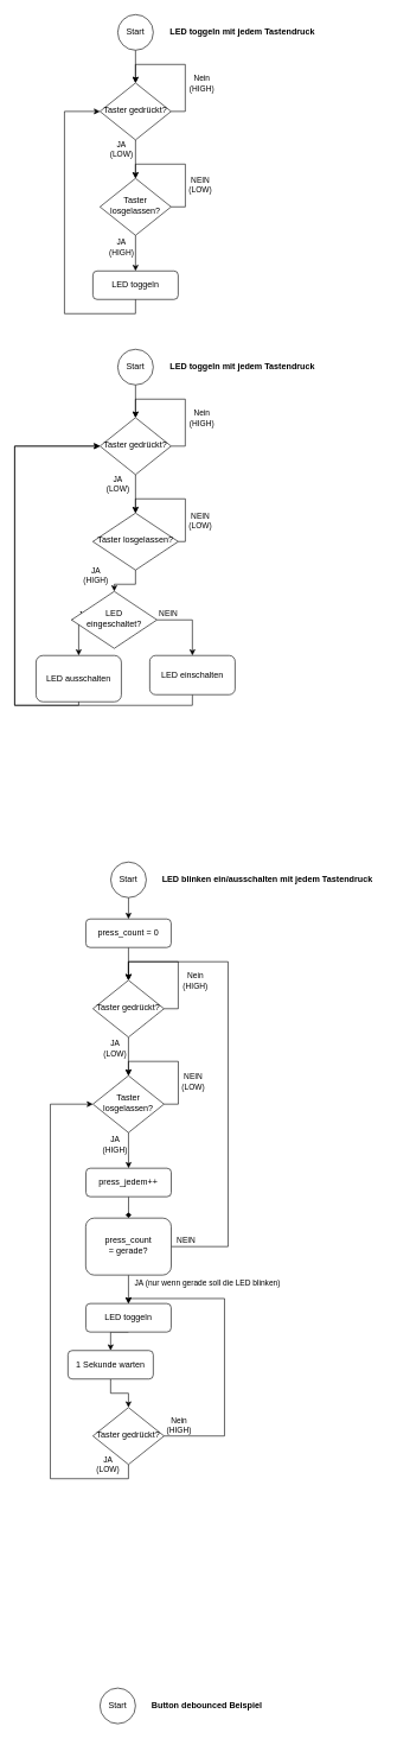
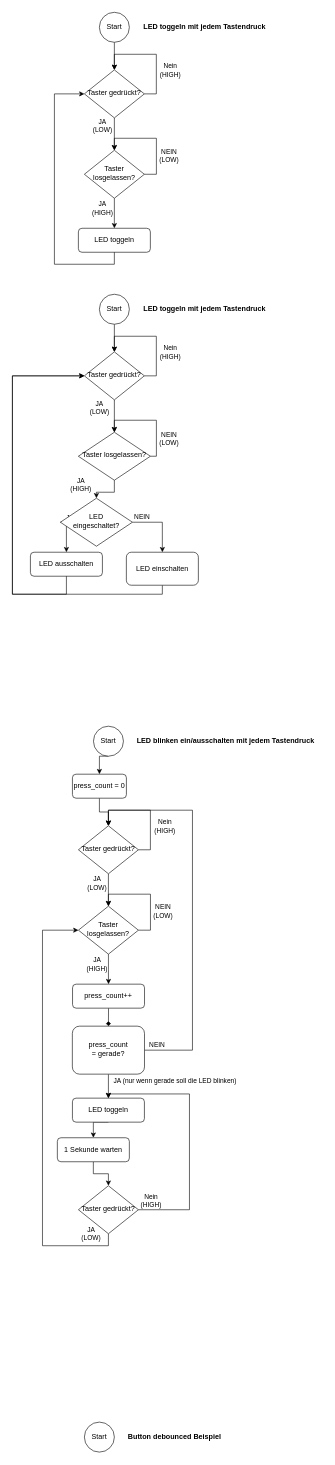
- <mxCell id="24" value="LED ausschalten" style="rounded=1;whiteSpace=wrap;html=1;fontSize=12;glass=0;strokeWidth=1;shadow=0;" vertex="1" parent="1"><mxGeometry x="50" y="920" width="120" height="65" as="geometry" /></mxCell>
+ <mxCell id="24" value="LED ausschalten" style="rounded=1;whiteSpace=wrap;html=1;fontSize=12;glass=0;strokeWidth=1;shadow=0;" vertex="1" parent="1"><mxGeometry x="50" y="920" width="120" height="40" as="geometry" /></mxCell>
- <mxCell id="55" value="press_count = 0" style="rounded=1;whiteSpace=wrap;html=1;fontSize=12;glass=0;strokeWidth=1;shadow=0;" vertex="1" parent="1"><mxGeometry x="120.02" y="1290" width="120" height="40" as="geometry" /></mxCell>
+ <mxCell id="55" value="press_count = 0" style="rounded=1;whiteSpace=wrap;html=1;fontSize=12;glass=0;strokeWidth=1;shadow=0;" vertex="1" parent="1"><mxGeometry x="120.02" y="1290" width="90" height="40" as="geometry" /></mxCell>
- <mxCell id="57" value="press_jedem++" style="rounded=1;whiteSpace=wrap;html=1;fontSize=12;glass=0;strokeWidth=1;shadow=0;" vertex="1" parent="1"><mxGeometry x="120.2" y="1640" width="120" height="40" as="geometry" /></mxCell>
+ <mxCell id="57" value="press_count++" style="rounded=1;whiteSpace=wrap;html=1;fontSize=12;glass=0;strokeWidth=1;shadow=0;" vertex="1" parent="1"><mxGeometry x="120.2" y="1640" width="120" height="40" as="geometry" /></mxCell>
